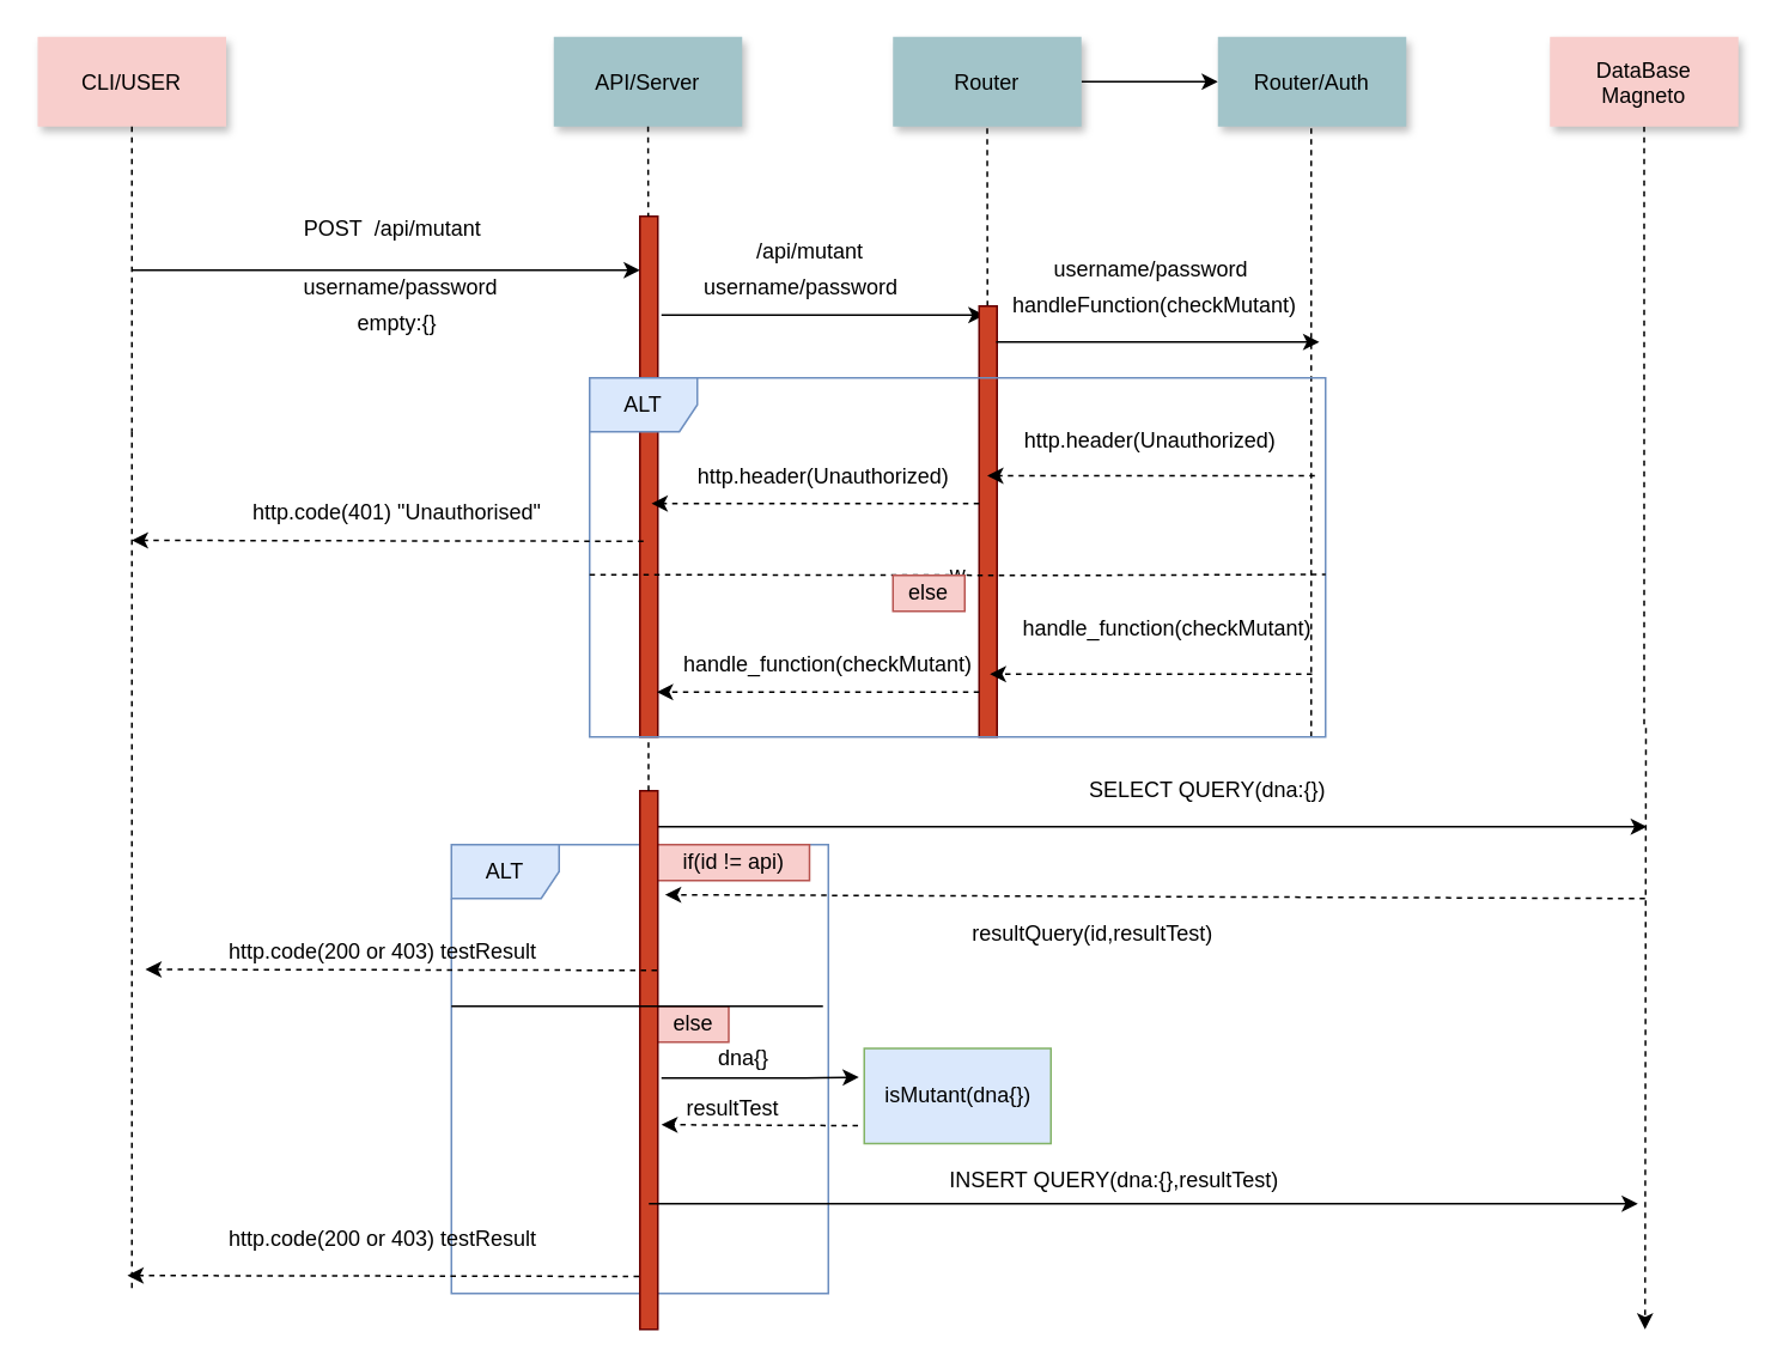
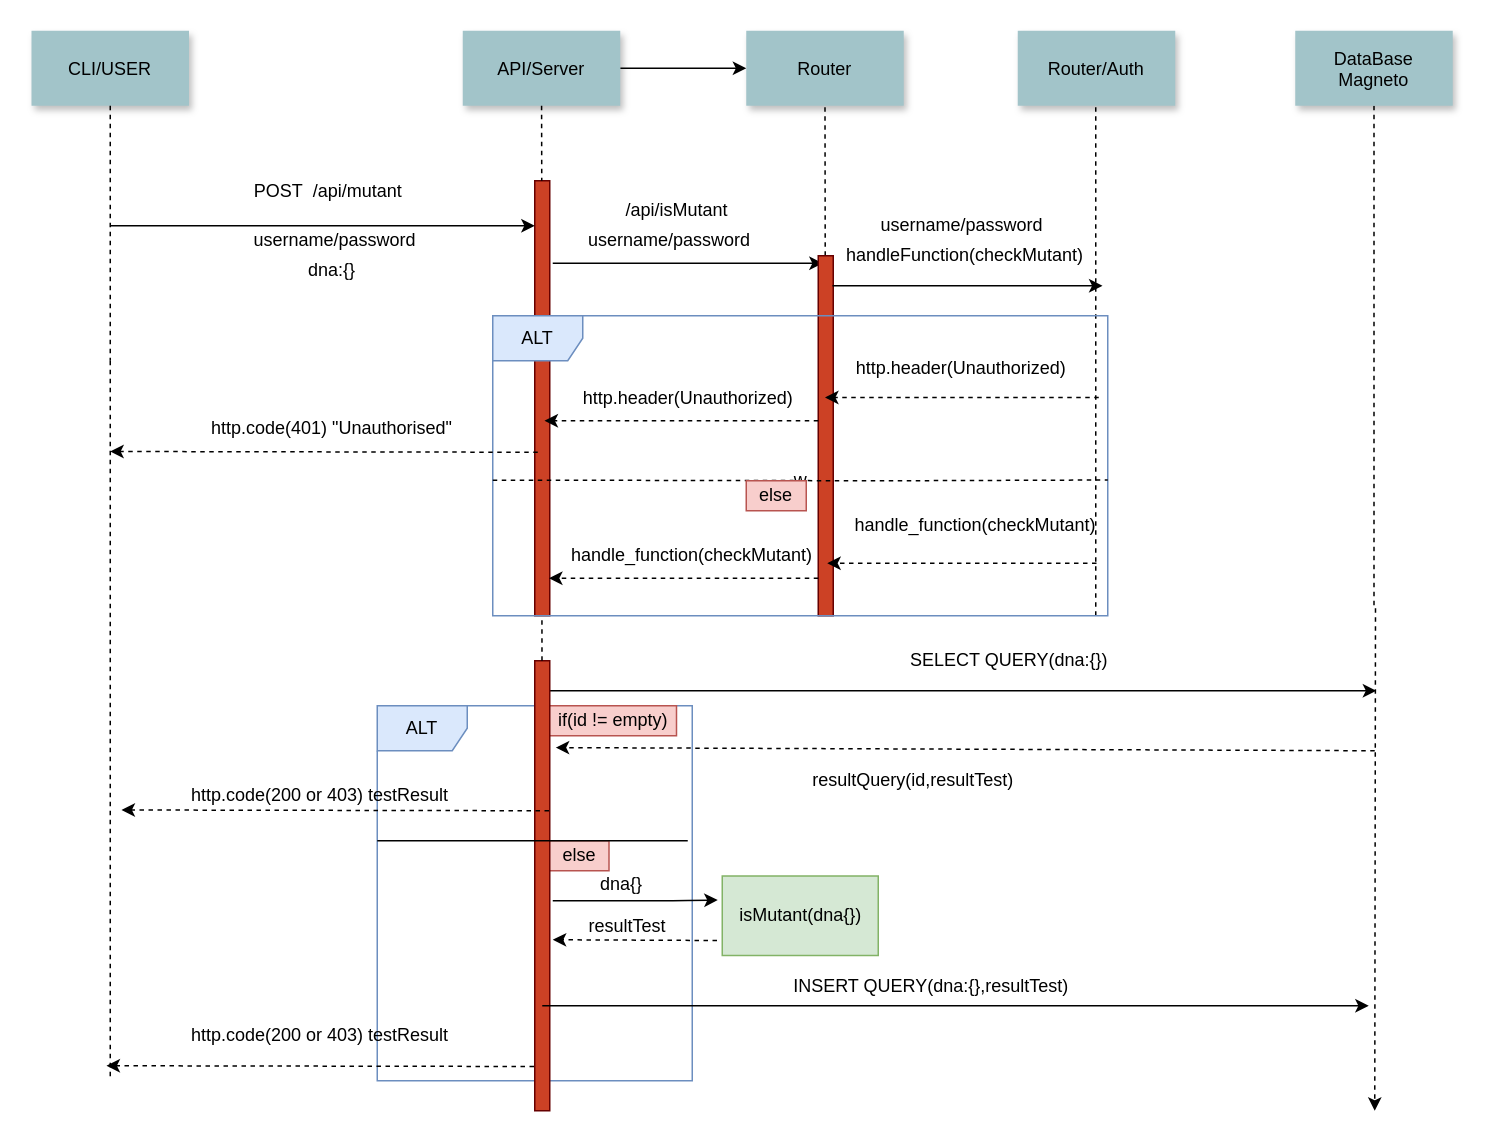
- <mxCell id="2" value="CLI/USER" style="shadow=1;fillColor=#f8cecc;strokeColor=none;" parent="1" vertex="1"><mxGeometry x="20.5" y="20" width="105" height="50" as="geometry" /></mxCell>
+ <mxCell id="2" value="CLI/USER" style="shadow=1;fillColor=#A2C4C9;strokeColor=none" parent="1" vertex="1"><mxGeometry x="20.5" y="20" width="105" height="50" as="geometry" /></mxCell>
+ <mxCell id="4" style="edgeStyle=orthogonalEdgeStyle;rounded=0;jumpStyle=none;orthogonalLoop=1;jettySize=auto;html=1;entryX=0;entryY=0.5;entryDx=0;entryDy=0;fontSize=12;" edge="1" parent="1" source="5" target="7"><mxGeometry relative="1" as="geometry" /></mxCell>
- <mxCell id="6" value="" style="edgeStyle=orthogonalEdgeStyle;rounded=0;jumpStyle=none;orthogonalLoop=1;jettySize=auto;html=1;fontSize=12;" edge="1" parent="1" source="7" target="8"><mxGeometry relative="1" as="geometry" /></mxCell>
- <mxCell id="10" value="DataBase&#10;Magneto" style="shadow=1;fillColor=#f8cecc;strokeColor=none;" vertex="1" parent="1"><mxGeometry x="863" y="20" width="105" height="50" as="geometry" /></mxCell>
+ <mxCell id="10" value="DataBase&#10;Magneto" style="shadow=1;fillColor=#A2C4C9;strokeColor=none" vertex="1" parent="1"><mxGeometry x="863" y="20" width="105" height="50" as="geometry" /></mxCell>
- <mxCell id="23" value="/api/mutant" style="text;html=1;strokeColor=none;fillColor=none;align=center;verticalAlign=middle;whiteSpace=wrap;rounded=0;fontSize=12;" vertex="1" parent="1"><mxGeometry x="390.5" y="130" width="120" height="20" as="geometry" /></mxCell>
+ <mxCell id="23" value="/api/isMutant" style="text;html=1;strokeColor=none;fillColor=none;align=center;verticalAlign=middle;whiteSpace=wrap;rounded=0;fontSize=12;" vertex="1" parent="1"><mxGeometry x="390.5" y="130" width="120" height="20" as="geometry" /></mxCell>
- <mxCell id="40" value="empty:{}" style="text;html=1;strokeColor=none;fillColor=none;align=center;verticalAlign=middle;whiteSpace=wrap;rounded=0;fontSize=12;" vertex="1" parent="1"><mxGeometry x="165.5" y="170" width="110" height="20" as="geometry" /></mxCell>
+ <mxCell id="40" value="dna:{}" style="text;html=1;strokeColor=none;fillColor=none;align=center;verticalAlign=middle;whiteSpace=wrap;rounded=0;fontSize=12;" vertex="1" parent="1"><mxGeometry x="165.5" y="170" width="110" height="20" as="geometry" /></mxCell>
- <mxCell id="44" value="if(id != api)" style="text;html=1;strokeColor=#b85450;fillColor=#f8cecc;align=center;verticalAlign=middle;whiteSpace=wrap;rounded=0;fontSize=12;" vertex="1" parent="1"><mxGeometry x="365.5" y="470" width="85" height="20" as="geometry" /></mxCell>
+ <mxCell id="44" value="if(id != empty)" style="text;html=1;strokeColor=#b85450;fillColor=#f8cecc;align=center;verticalAlign=middle;whiteSpace=wrap;rounded=0;fontSize=12;" vertex="1" parent="1"><mxGeometry x="365.5" y="470" width="85" height="20" as="geometry" /></mxCell>
- <mxCell id="54" value="isMutant(dna{})" style="html=1;points=[];perimeter=orthogonalPerimeter;fillColor=#dae8fc;fontSize=12;strokeColor=#82b366;" vertex="1" parent="1"><mxGeometry x="481" y="583.5" width="104" height="53" as="geometry" /></mxCell>
+ <mxCell id="54" value="isMutant(dna{})" style="html=1;points=[];perimeter=orthogonalPerimeter;fillColor=#d5e8d4;fontSize=12;strokeColor=#82b366;" vertex="1" parent="1"><mxGeometry x="481" y="583.5" width="104" height="53" as="geometry" /></mxCell>
- <mxCell id="58" value="resultTest" style="text;html=1;strokeColor=none;fillColor=none;align=center;verticalAlign=middle;whiteSpace=wrap;rounded=0;fontSize=12;" vertex="1" parent="1"><mxGeometry x="378" y="606.5" width="60" height="20" as="geometry" /></mxCell>
+ <mxCell id="58" value="resultTest" style="text;html=1;strokeColor=none;fillColor=none;align=center;verticalAlign=middle;whiteSpace=wrap;rounded=0;fontSize=12;" vertex="1" parent="1"><mxGeometry x="388" y="606.5" width="60" height="20" as="geometry" /></mxCell>
